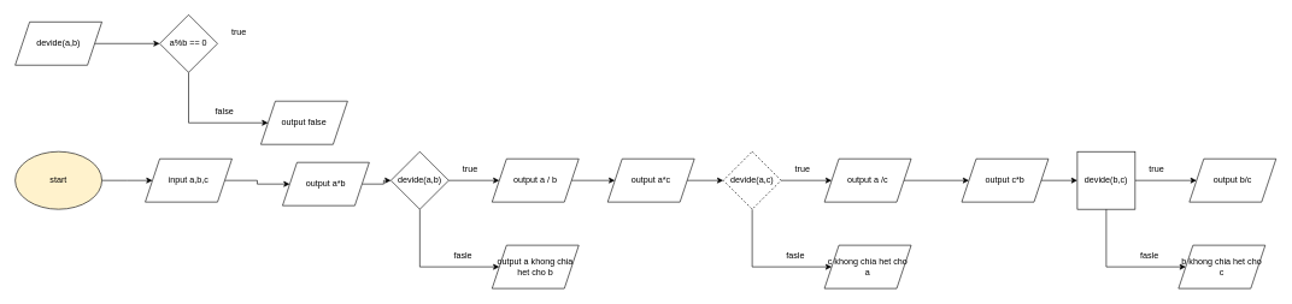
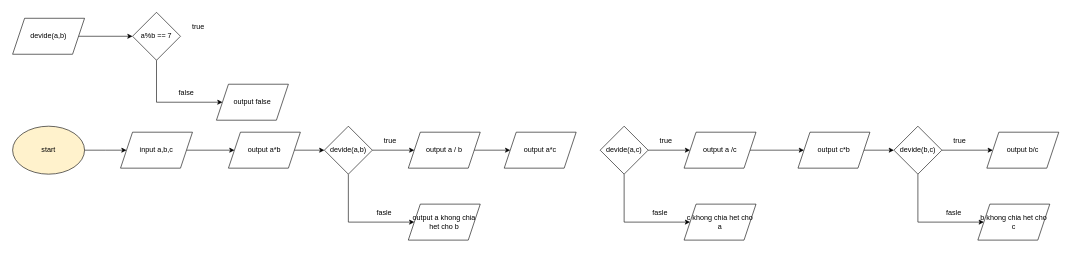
- <mxCell id="7" value="a%b == 0" style="rhombus;whiteSpace=wrap;html=1;" parent="1" vertex="1"><mxGeometry x="220" y="20" width="80" height="80" as="geometry" /></mxCell>
+ <mxCell id="7" value="a%b == 7" style="rhombus;whiteSpace=wrap;html=1;" parent="1" vertex="1"><mxGeometry x="220" y="20" width="80" height="80" as="geometry" /></mxCell>
- <mxCell id="26" value="" style="edgeStyle=orthogonalEdgeStyle;rounded=0;orthogonalLoop=1;jettySize=auto;html=1;" parent="1" source="27" target="25" edge="1"><mxGeometry relative="1" as="geometry" /></mxCell>
- <mxCell id="25" value="devide(a,c)" style="rhombus;whiteSpace=wrap;html=1;dashed=1;" parent="1" vertex="1"><mxGeometry x="1000" y="210" width="80" height="80" as="geometry" /></mxCell>
+ <mxCell id="25" value="devide(a,c)" style="rhombus;whiteSpace=wrap;html=1;" parent="1" vertex="1"><mxGeometry x="1000" y="210" width="80" height="80" as="geometry" /></mxCell>
- <mxCell id="35" value="devide(b,c)" style="whiteSpace=wrap;html=1;rounded=0;" parent="1" vertex="1"><mxGeometry x="1490" y="210" width="80" height="80" as="geometry" /></mxCell>
+ <mxCell id="35" value="devide(b,c)" style="rhombus;whiteSpace=wrap;html=1;" parent="1" vertex="1"><mxGeometry x="1490" y="210" width="80" height="80" as="geometry" /></mxCell>
- <mxCell id="17" value="output a*b" style="shape=parallelogram;perimeter=parallelogramPerimeter;whiteSpace=wrap;html=1;fixedSize=1;" parent="1" vertex="1"><mxGeometry x="390" y="225" width="120" height="60" as="geometry" /></mxCell>
+ <mxCell id="17" value="output a*b" style="shape=parallelogram;perimeter=parallelogramPerimeter;whiteSpace=wrap;html=1;fixedSize=1;" parent="1" vertex="1"><mxGeometry x="380" y="220" width="120" height="60" as="geometry" /></mxCell>
